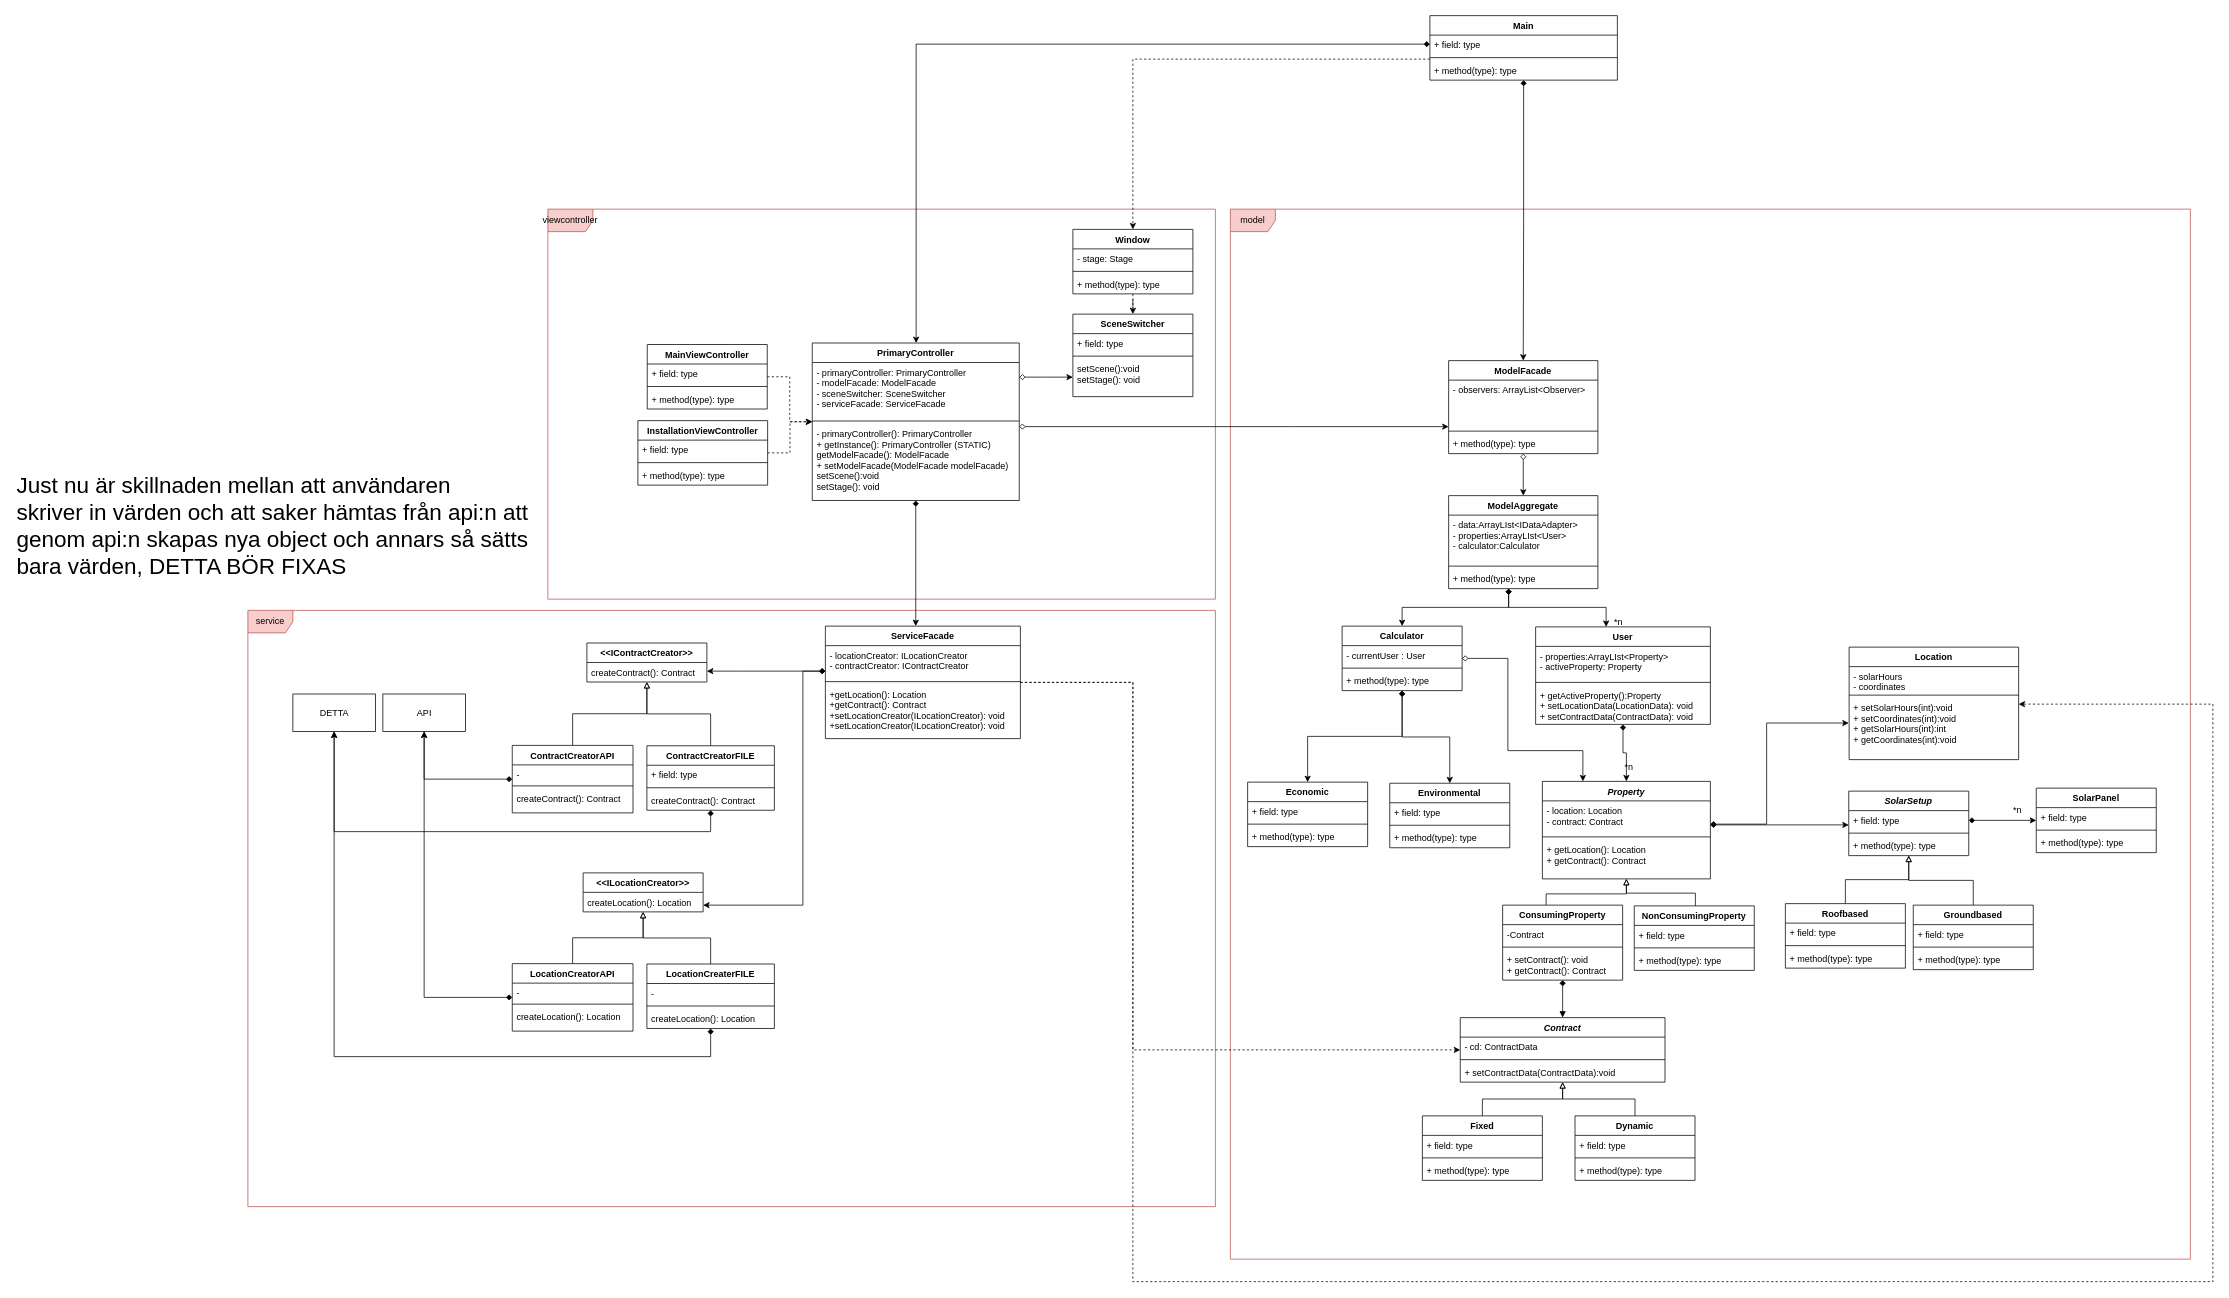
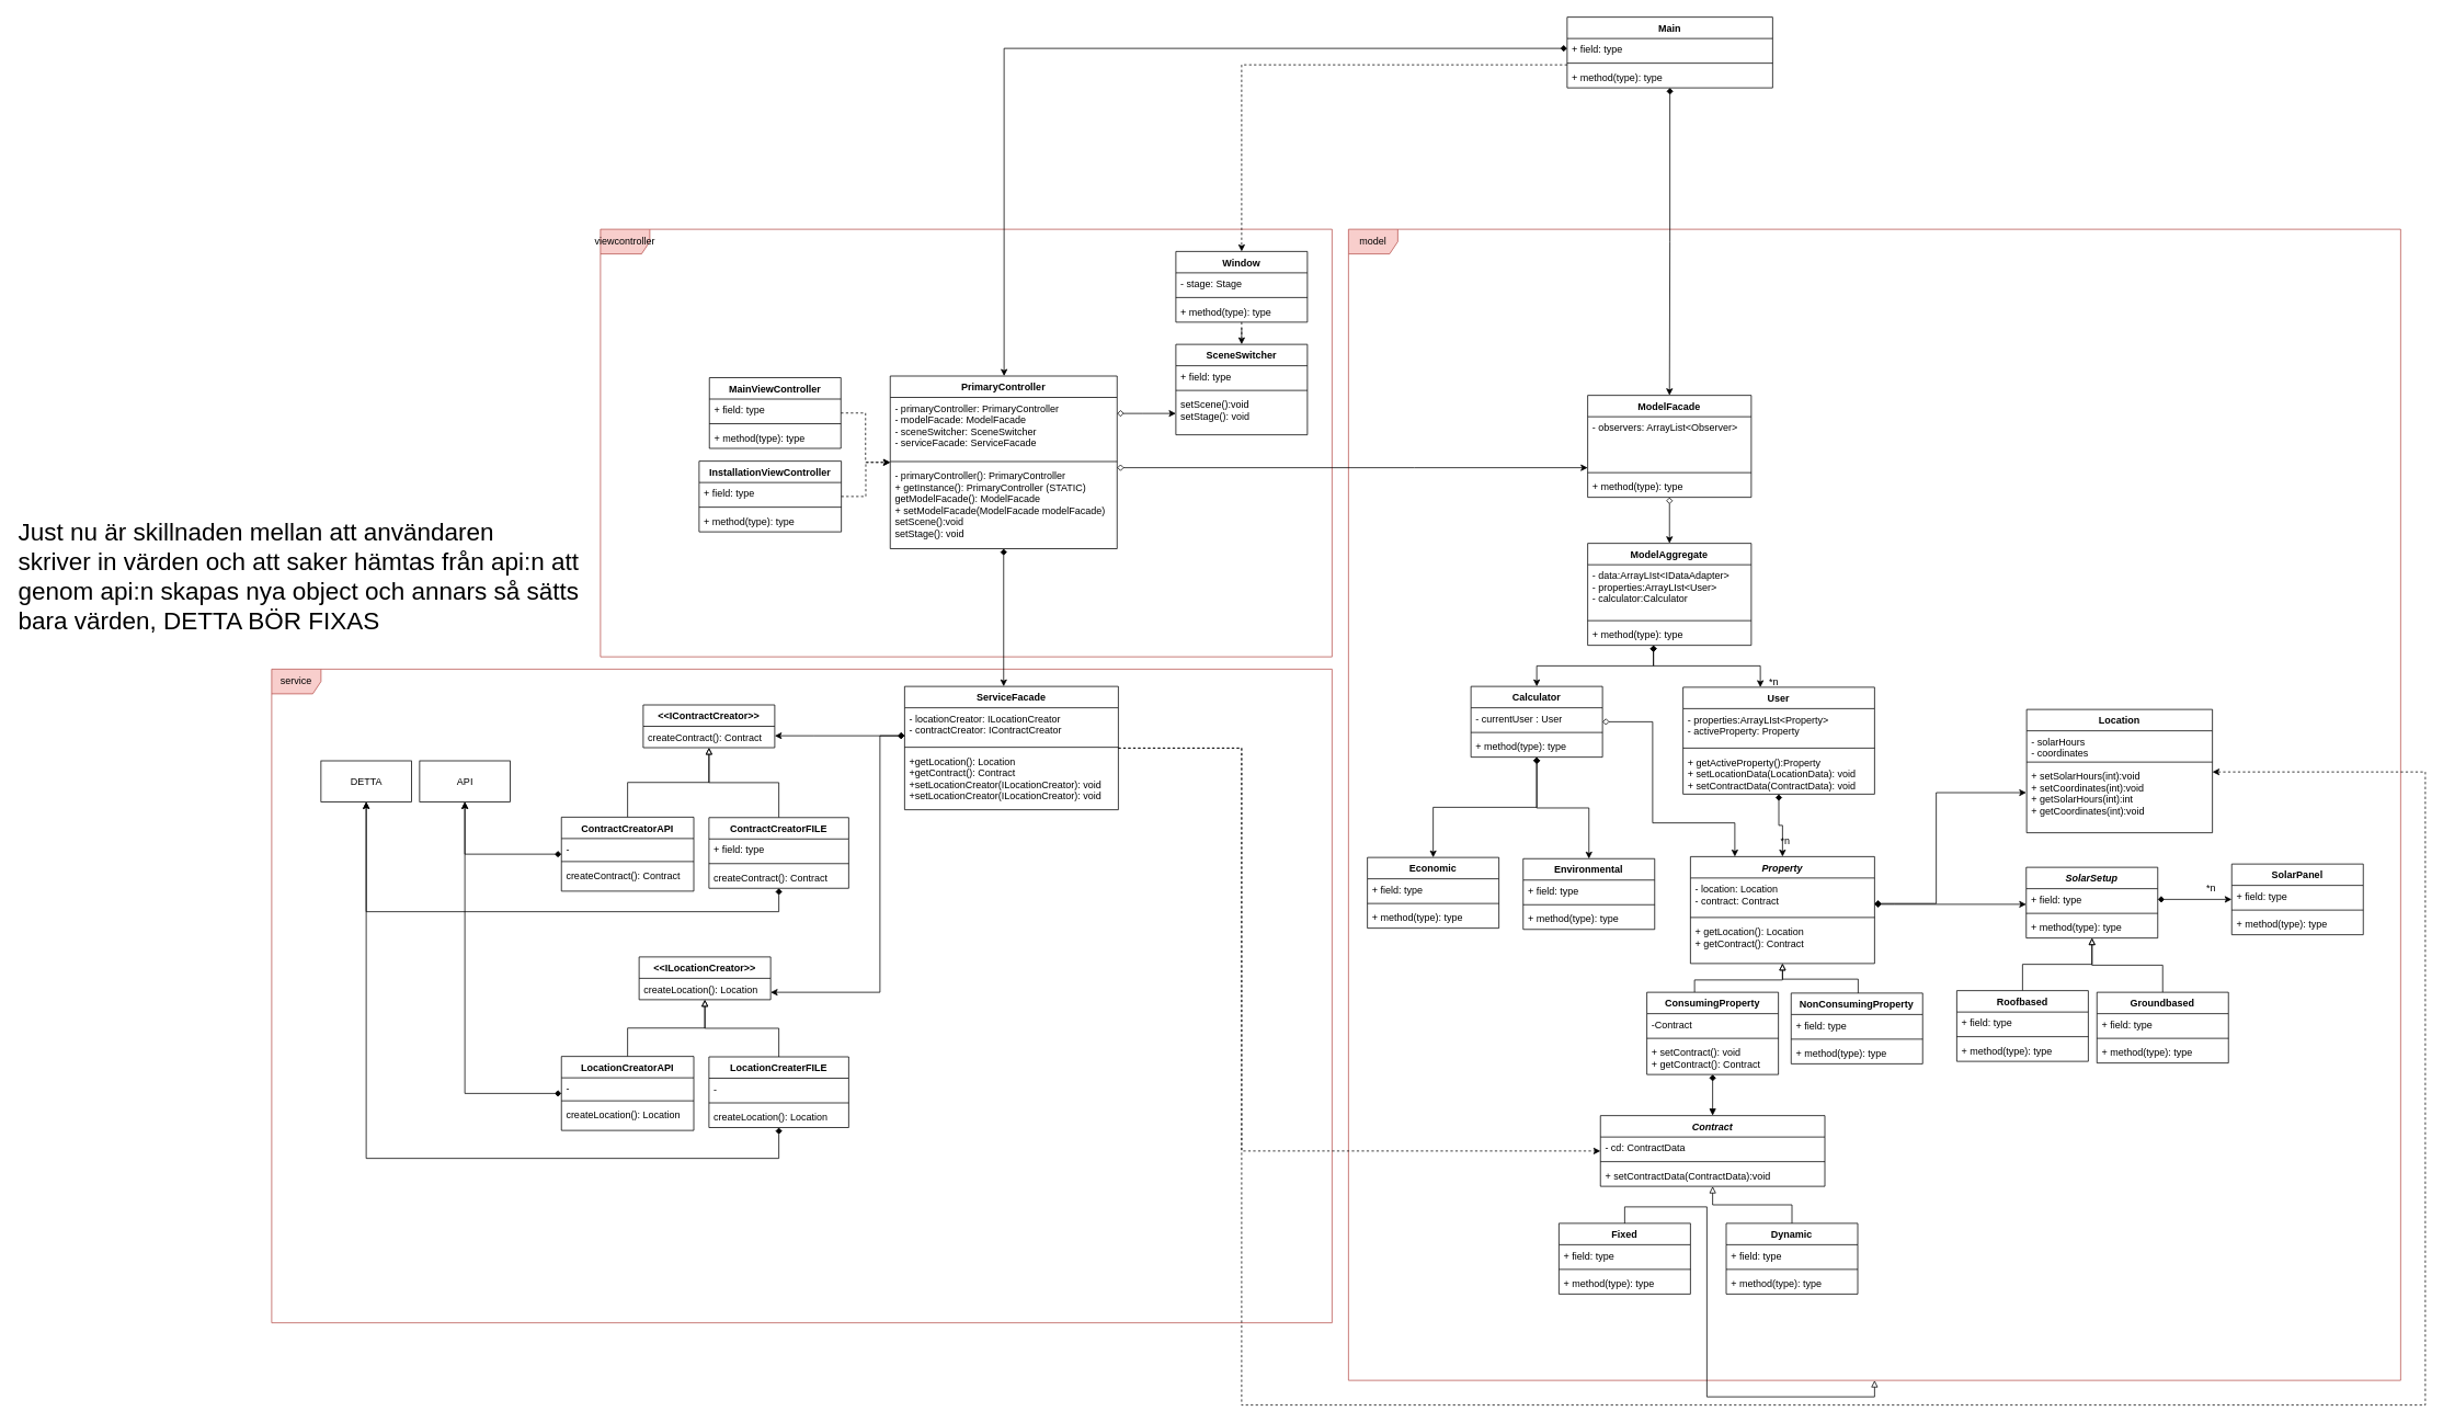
- <mxCell id="77" style="edgeStyle=orthogonalEdgeStyle;rounded=0;orthogonalLoop=1;jettySize=auto;html=1;startArrow=none;startFill=0;endArrow=block;endFill=0;" parent="1" source="78" target="68" edge="1"><mxGeometry relative="1" as="geometry" /></mxCell>
+ <mxCell id="77" style="edgeStyle=orthogonalEdgeStyle;rounded=0;orthogonalLoop=1;jettySize=auto;html=1;startArrow=none;startFill=0;endArrow=block;endFill=0;" parent="1" source="78" target="4" edge="1"><mxGeometry relative="1" as="geometry" /></mxCell>
